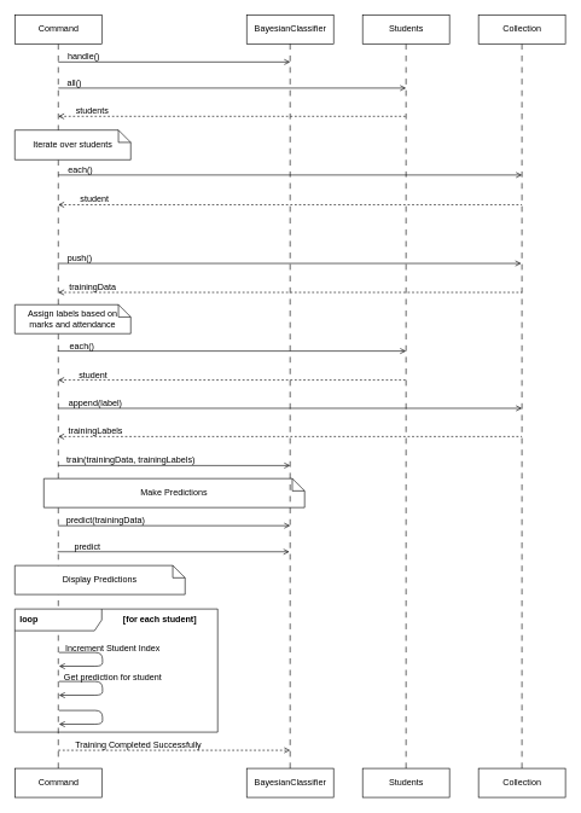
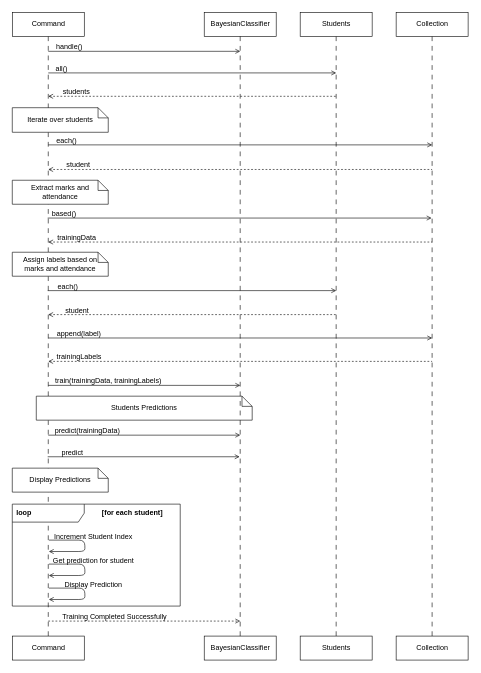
+ <mxCell id="29" value="Extract marks and attendance" style="shape=note2;boundedLbl=1;whiteSpace=wrap;html=1;size=17;verticalAlign=middle;align=center;horizontal=1;labelPosition=center;verticalLabelPosition=middle;spacing=2;" vertex="1" parent="1"><mxGeometry x="20" y="300" width="160" height="40" as="geometry" /></mxCell>
- <mxCell id="32" value="push()" style="text;html=1;align=right;verticalAlign=middle;resizable=0;points=[];autosize=1;strokeColor=none;fillColor=none;" vertex="1" parent="30"><mxGeometry x="-10.667" width="60" height="30" as="geometry" /></mxCell>
+ <mxCell id="32" value="based()" style="text;html=1;align=right;verticalAlign=middle;resizable=0;points=[];autosize=1;strokeColor=none;fillColor=none;" vertex="1" parent="30"><mxGeometry x="-10.667" width="60" height="30" as="geometry" /></mxCell>
- <mxCell id="52" value="Make Predictions" style="shape=note2;boundedLbl=1;whiteSpace=wrap;html=1;size=17;verticalAlign=middle;align=center;horizontal=1;labelPosition=center;verticalLabelPosition=middle;spacing=2;" vertex="1" parent="1"><mxGeometry x="60" y="660" width="360" height="40" as="geometry" /></mxCell>
+ <mxCell id="52" value="Students Predictions" style="shape=note2;boundedLbl=1;whiteSpace=wrap;html=1;size=17;verticalAlign=middle;align=center;horizontal=1;labelPosition=center;verticalLabelPosition=middle;spacing=2;" vertex="1" parent="1"><mxGeometry x="60" y="660" width="360" height="40" as="geometry" /></mxCell>
- <mxCell id="59" value="Display Predictions" style="shape=note2;boundedLbl=1;whiteSpace=wrap;html=1;size=17;verticalAlign=middle;align=center;horizontal=1;labelPosition=center;verticalLabelPosition=middle;spacing=2;" vertex="1" parent="1"><mxGeometry x="20" y="780" width="235" height="40" as="geometry" /></mxCell>
+ <mxCell id="59" value="Display Predictions" style="shape=note2;boundedLbl=1;whiteSpace=wrap;html=1;size=17;verticalAlign=middle;align=center;horizontal=1;labelPosition=center;verticalLabelPosition=middle;spacing=2;" vertex="1" parent="1"><mxGeometry x="20" y="780" width="160" height="40" as="geometry" /></mxCell>
+ <mxCell id="73" value="Display Prediction" style="text;html=1;align=center;verticalAlign=middle;resizable=0;points=[];autosize=1;strokeColor=none;fillColor=none;" vertex="1" parent="70"><mxGeometry x="15" width="120" height="30" as="geometry" /></mxCell>
